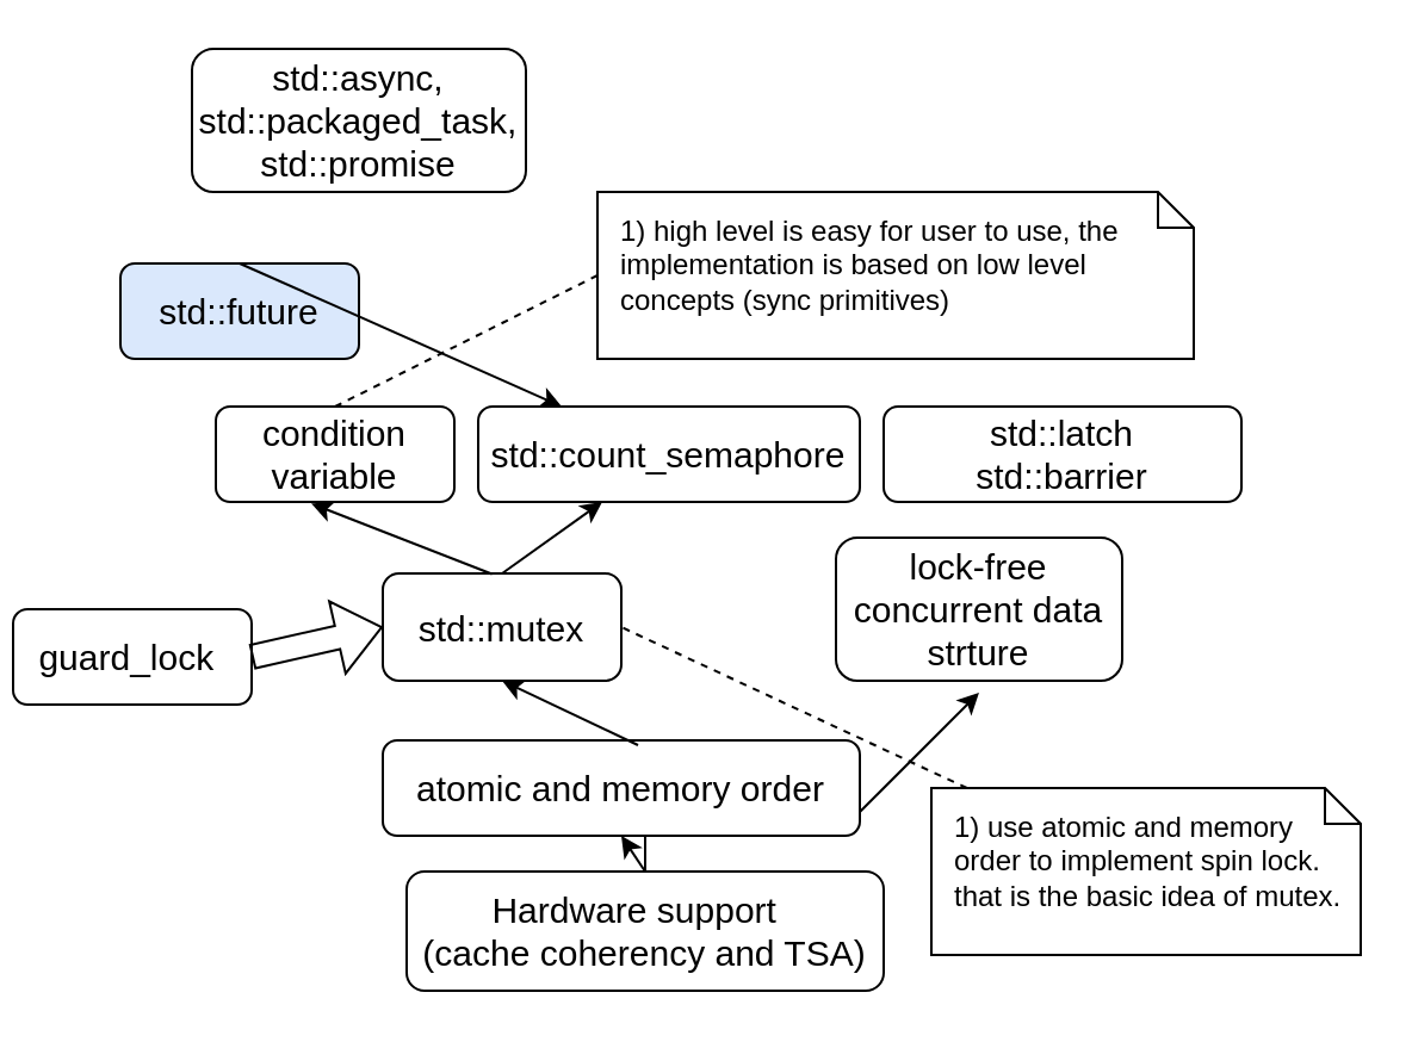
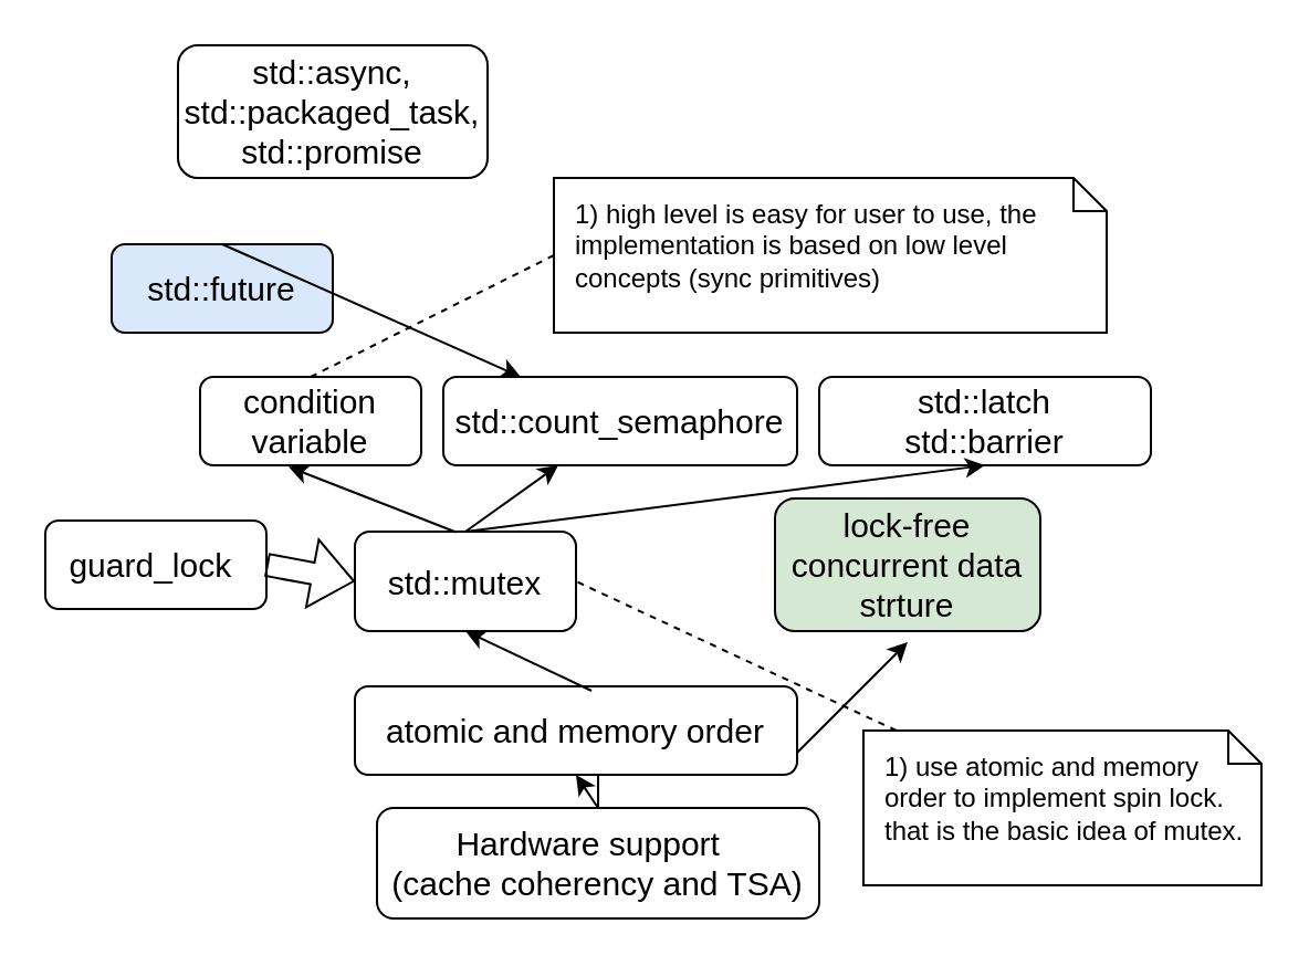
+ <mxCell id="15" value="" style="endArrow=classic;html=1;rounded=0;entryX=0.5;entryY=1;entryDx=0;entryDy=0;exitX=0.5;exitY=0;exitDx=0;exitDy=0;" edge="1" parent="1" source="6" target="9"><mxGeometry width="50" height="50" relative="1" as="geometry"><mxPoint x="330" y="390" as="sourcePoint" /><mxPoint x="380" y="340" as="targetPoint" /></mxGeometry></mxCell>
- <mxCell id="17" value="lock-free concurrent data strture" style="rounded=1;whiteSpace=wrap;html=1;fontSize=15;" vertex="1" parent="1"><mxGeometry x="350" y="225" width="120" height="60" as="geometry" /></mxCell>
+ <mxCell id="17" value="lock-free concurrent data strture" style="rounded=1;whiteSpace=wrap;html=1;fontSize=15;fillColor=#d5e8d4;" vertex="1" parent="1"><mxGeometry x="350" y="225" width="120" height="60" as="geometry" /></mxCell>
- <mxCell id="11" value="guard_lock&amp;nbsp;" style="rounded=1;whiteSpace=wrap;html=1;fontSize=15;" vertex="1" parent="1"><mxGeometry x="5" y="255" width="100" height="40" as="geometry" /></mxCell>
+ <mxCell id="11" value="guard_lock&amp;nbsp;" style="rounded=1;whiteSpace=wrap;html=1;fontSize=15;" vertex="1" parent="1"><mxGeometry x="20" y="235" width="100" height="40" as="geometry" /></mxCell>
